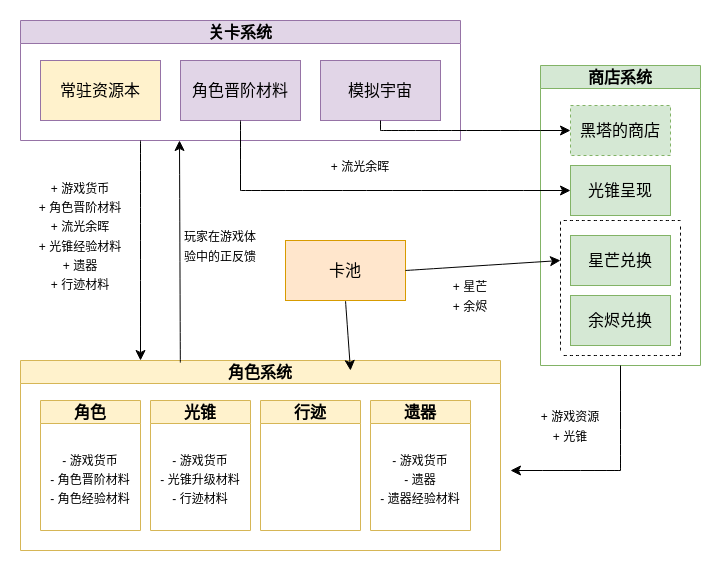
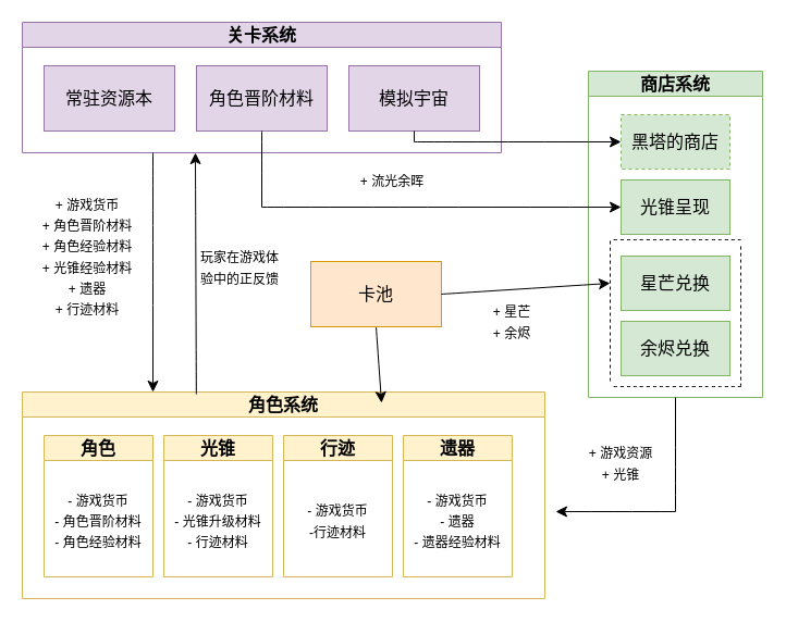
- <mxCell id="3" value="常驻资源本" style="rounded=0;whiteSpace=wrap;html=1;fontSize=16;fillColor=#fff2cc;strokeColor=#9673a6;" vertex="1" parent="2"><mxGeometry x="20" y="40" width="120" height="60" as="geometry" /></mxCell>
+ <mxCell id="3" value="常驻资源本" style="rounded=0;whiteSpace=wrap;html=1;fontSize=16;fillColor=#e1d5e7;strokeColor=#9673a6;" vertex="1" parent="2"><mxGeometry x="20" y="40" width="120" height="60" as="geometry" /></mxCell>
- <mxCell id="15" value="&lt;font style=&quot;font-size: 12px;&quot;&gt;+ 游戏货币&lt;br&gt;+ 角色晋阶材料&lt;br&gt;+ 流光余晖&lt;br&gt;+ 光锥经验材料&lt;br style=&quot;border-color: var(--border-color);&quot;&gt;+ 遗器&lt;br&gt;+ 行迹材料&lt;br&gt;&lt;/font&gt;" style="text;html=1;strokeColor=none;fillColor=none;align=center;verticalAlign=middle;whiteSpace=wrap;rounded=0;fontSize=16;" vertex="1" parent="1"><mxGeometry x="30" y="150" width="100" height="170" as="geometry" /></mxCell>
+ <mxCell id="15" value="&lt;font style=&quot;font-size: 12px;&quot;&gt;+ 游戏货币&lt;br&gt;+ 角色晋阶材料&lt;br&gt;+ 角色经验材料&lt;br&gt;+ 光锥经验材料&lt;br style=&quot;border-color: var(--border-color);&quot;&gt;+ 遗器&lt;br&gt;+ 行迹材料&lt;br&gt;&lt;/font&gt;" style="text;html=1;strokeColor=none;fillColor=none;align=center;verticalAlign=middle;whiteSpace=wrap;rounded=0;fontSize=16;" vertex="1" parent="1"><mxGeometry x="30" y="150" width="100" height="170" as="geometry" /></mxCell>
+ <mxCell id="14" value="&lt;font style=&quot;font-size: 12px;&quot;&gt;- 游戏货币&lt;br&gt;-行迹材料&lt;br&gt;&lt;/font&gt;" style="text;html=1;strokeColor=none;fillColor=none;align=center;verticalAlign=middle;whiteSpace=wrap;rounded=0;fontSize=16;" vertex="1" parent="13"><mxGeometry y="25" width="100" height="105" as="geometry" /></mxCell>
